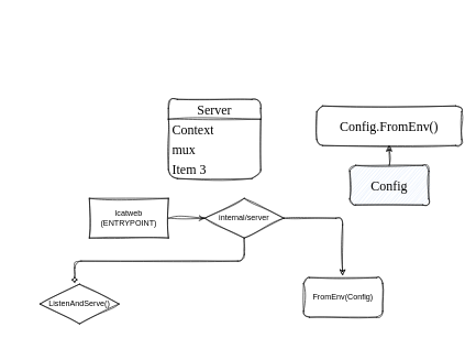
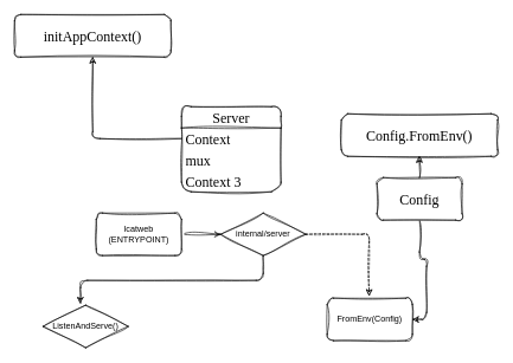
+ <mxCell id="17" value="initAppContext()" style="whiteSpace=wrap;html=1;rounded=1;sketch=1;hachureGap=4;jiggle=2;curveFitting=1;fontFamily=Architects Daughter;fontSource=https%3A%2F%2Ffonts.googleapis.com%2Fcss%3Ffamily%3DArchitects%2BDaughter;fontSize=20;" vertex="1" parent="1"><mxGeometry x="20" y="20" width="220" height="60" as="geometry" /></mxCell>
+ <mxCell id="18" style="edgeStyle=orthogonalEdgeStyle;rounded=1;sketch=1;hachureGap=4;jiggle=2;curveFitting=1;orthogonalLoop=1;jettySize=auto;html=1;exitX=0;exitY=0.5;exitDx=0;exitDy=0;fontFamily=Architects Daughter;fontSource=https%3A%2F%2Ffonts.googleapis.com%2Fcss%3Ffamily%3DArchitects%2BDaughter;fontSize=16;entryX=0.5;entryY=1;entryDx=0;entryDy=0;" edge="1" parent="1" source="14" target="17"><mxGeometry relative="1" as="geometry"><mxPoint x="160" y="80" as="targetPoint" /></mxGeometry></mxCell>
- <mxCell id="16" value="Item 3" style="text;strokeColor=none;fillColor=none;align=left;verticalAlign=middle;spacingLeft=4;spacingRight=4;overflow=hidden;points=[[0,0.5],[1,0.5]];portConstraint=eastwest;rotatable=0;whiteSpace=wrap;html=1;fontSize=20;fontFamily=Architects Daughter;" vertex="1" parent="13"><mxGeometry y="90" width="140" height="30" as="geometry" /></mxCell>
+ <mxCell id="16" value="Context 3" style="text;strokeColor=none;fillColor=none;align=left;verticalAlign=middle;spacingLeft=4;spacingRight=4;overflow=hidden;points=[[0,0.5],[1,0.5]];portConstraint=eastwest;rotatable=0;whiteSpace=wrap;html=1;fontSize=20;fontFamily=Architects Daughter;" vertex="1" parent="13"><mxGeometry y="90" width="140" height="30" as="geometry" /></mxCell>
- <mxCell id="11" value="Config" style="whiteSpace=wrap;html=1;rounded=1;hachureGap=4;fontFamily=Architects Daughter;fontSource=https%3A%2F%2Ffonts.googleapis.com%2Fcss%3Ffamily%3DArchitects%2BDaughter;fontSize=20;sketch=1;curveFitting=1;jiggle=2;fillColor=#dae8fc;" vertex="1" parent="1"><mxGeometry x="530" y="250" width="120" height="60" as="geometry" /></mxCell>
+ <mxCell id="11" value="Config" style="whiteSpace=wrap;html=1;rounded=1;hachureGap=4;fontFamily=Architects Daughter;fontSource=https%3A%2F%2Ffonts.googleapis.com%2Fcss%3Ffamily%3DArchitects%2BDaughter;fontSize=20;sketch=1;curveFitting=1;jiggle=2;" vertex="1" parent="1"><mxGeometry x="530" y="250" width="120" height="60" as="geometry" /></mxCell>
- <mxCell id="3" value="lcatweb&lt;br&gt;(ENTRYPOINT)" style="whiteSpace=wrap;html=1;sketch=1;curveFitting=1;jiggle=2;rounded=0;" vertex="1" parent="1"><mxGeometry x="135" y="300" width="120" height="60" as="geometry" /></mxCell>
+ <mxCell id="3" value="lcatweb&lt;br&gt;(ENTRYPOINT)" style="whiteSpace=wrap;html=1;rounded=1;sketch=1;curveFitting=1;jiggle=2;" vertex="1" parent="1"><mxGeometry x="135" y="300" width="120" height="60" as="geometry" /></mxCell>
- <mxCell id="5" style="edgeStyle=orthogonalEdgeStyle;rounded=1;orthogonalLoop=1;jettySize=auto;html=1;entryX=0.493;entryY=-0.057;entryDx=0;entryDy=0;entryPerimeter=0;sketch=1;curveFitting=1;jiggle=2;" edge="1" parent="1" source="6" target="8"><mxGeometry relative="1" as="geometry"><mxPoint x="430" y="390" as="targetPoint" /></mxGeometry></mxCell>
+ <mxCell id="5" style="edgeStyle=orthogonalEdgeStyle;rounded=1;orthogonalLoop=1;jettySize=auto;html=1;entryX=0.493;entryY=-0.057;entryDx=0;entryDy=0;entryPerimeter=0;sketch=1;curveFitting=1;jiggle=2;dashed=1;" edge="1" parent="1" source="6" target="8"><mxGeometry relative="1" as="geometry"><mxPoint x="430" y="390" as="targetPoint" /></mxGeometry></mxCell>
+ <mxCell id="9" style="edgeStyle=orthogonalEdgeStyle;rounded=1;hachureGap=4;orthogonalLoop=1;jettySize=auto;html=1;exitX=0.5;exitY=1;exitDx=0;exitDy=0;entryX=1;entryY=0.5;entryDx=0;entryDy=0;fontFamily=Architects Daughter;fontSource=https%3A%2F%2Ffonts.googleapis.com%2Fcss%3Ffamily%3DArchitects%2BDaughter;fontSize=16;sketch=1;curveFitting=1;jiggle=2;" edge="1" parent="1" source="11" target="8"><mxGeometry relative="1" as="geometry" /></mxCell>
- <mxCell id="4" style="edgeStyle=orthogonalEdgeStyle;rounded=1;orthogonalLoop=1;jettySize=auto;html=1;exitX=0.5;exitY=1;exitDx=0;exitDy=0;sketch=1;curveFitting=1;jiggle=2;entryX=0.439;entryY=-0.039;entryDx=0;entryDy=0;entryPerimeter=0;endArrow=diamond;" edge="1" parent="1" source="6" target="7"><mxGeometry relative="1" as="geometry"><mxPoint x="240" y="420" as="targetPoint" /></mxGeometry></mxCell>
+ <mxCell id="4" style="edgeStyle=orthogonalEdgeStyle;rounded=1;orthogonalLoop=1;jettySize=auto;html=1;exitX=0.5;exitY=1;exitDx=0;exitDy=0;sketch=1;curveFitting=1;jiggle=2;entryX=0.439;entryY=-0.039;entryDx=0;entryDy=0;entryPerimeter=0;" edge="1" parent="1" source="6" target="7"><mxGeometry relative="1" as="geometry"><mxPoint x="240" y="420" as="targetPoint" /></mxGeometry></mxCell>
